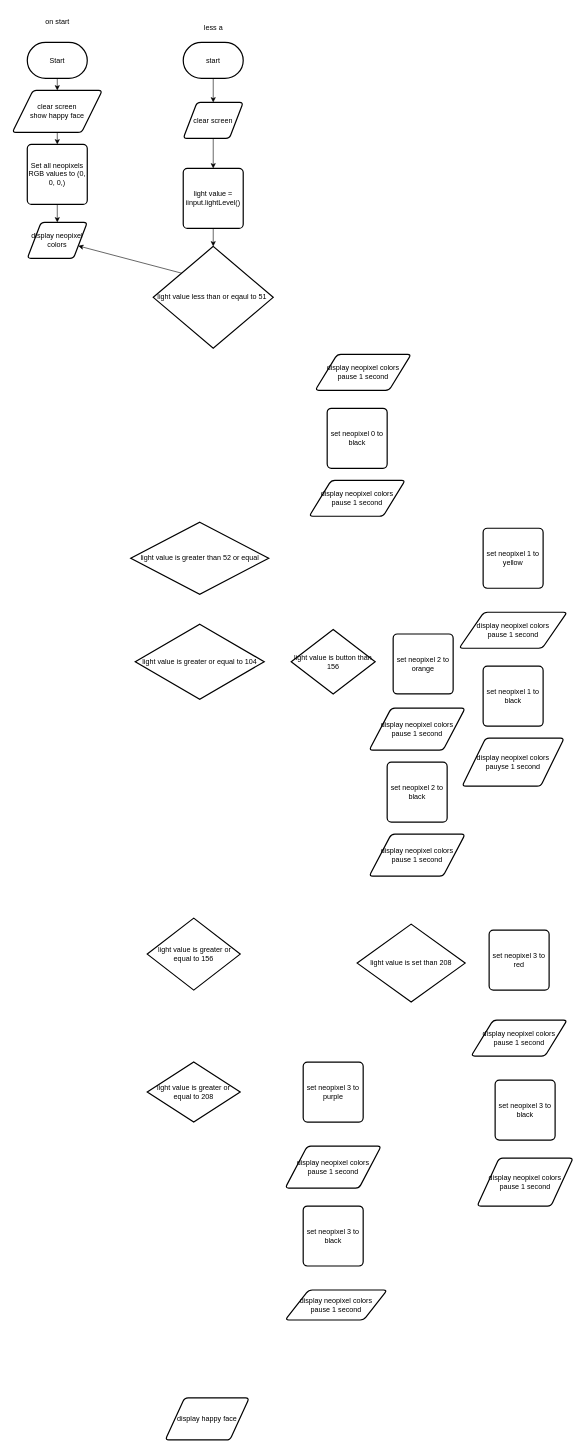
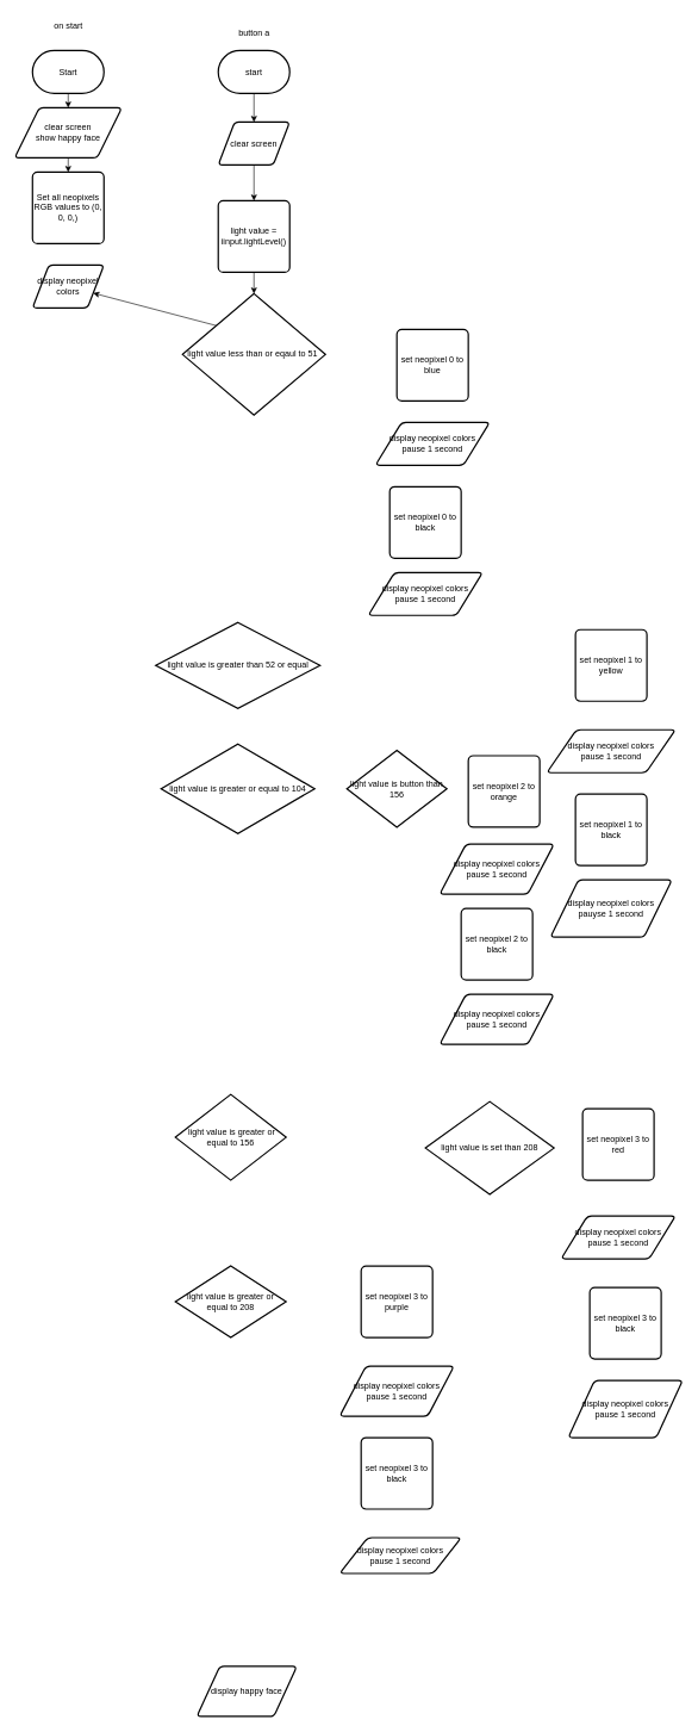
- <mxCell id="11" value="less a" style="text;html=1;align=center;verticalAlign=middle;resizable=0;points=[];autosize=1;strokeColor=none;fillColor=none;" vertex="1" parent="1"><mxGeometry x="320" y="30" width="70" height="30" as="geometry" /></mxCell>
+ <mxCell id="11" value="button a" style="text;html=1;align=center;verticalAlign=middle;resizable=0;points=[];autosize=1;strokeColor=none;fillColor=none;" vertex="1" parent="1"><mxGeometry x="320" y="30" width="70" height="30" as="geometry" /></mxCell>
- <mxCell id="7" style="edgeStyle=none;html=1;exitX=0.5;exitY=1;exitDx=0;exitDy=0;" edge="1" parent="1" source="8" target="25"><mxGeometry relative="1" as="geometry" /></mxCell>
+ <mxCell id="30" value="set neopixel 0 to blue" style="rounded=1;whiteSpace=wrap;html=1;absoluteArcSize=1;arcSize=14;strokeWidth=2;" vertex="1" parent="1"><mxGeometry x="555" y="460" width="100" height="100" as="geometry" /></mxCell>
